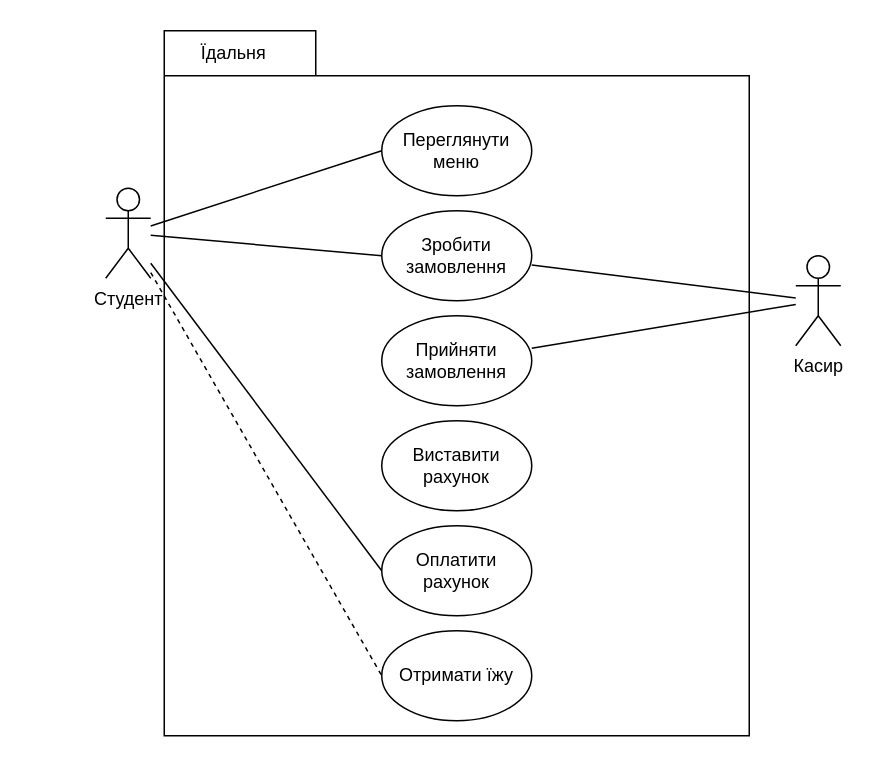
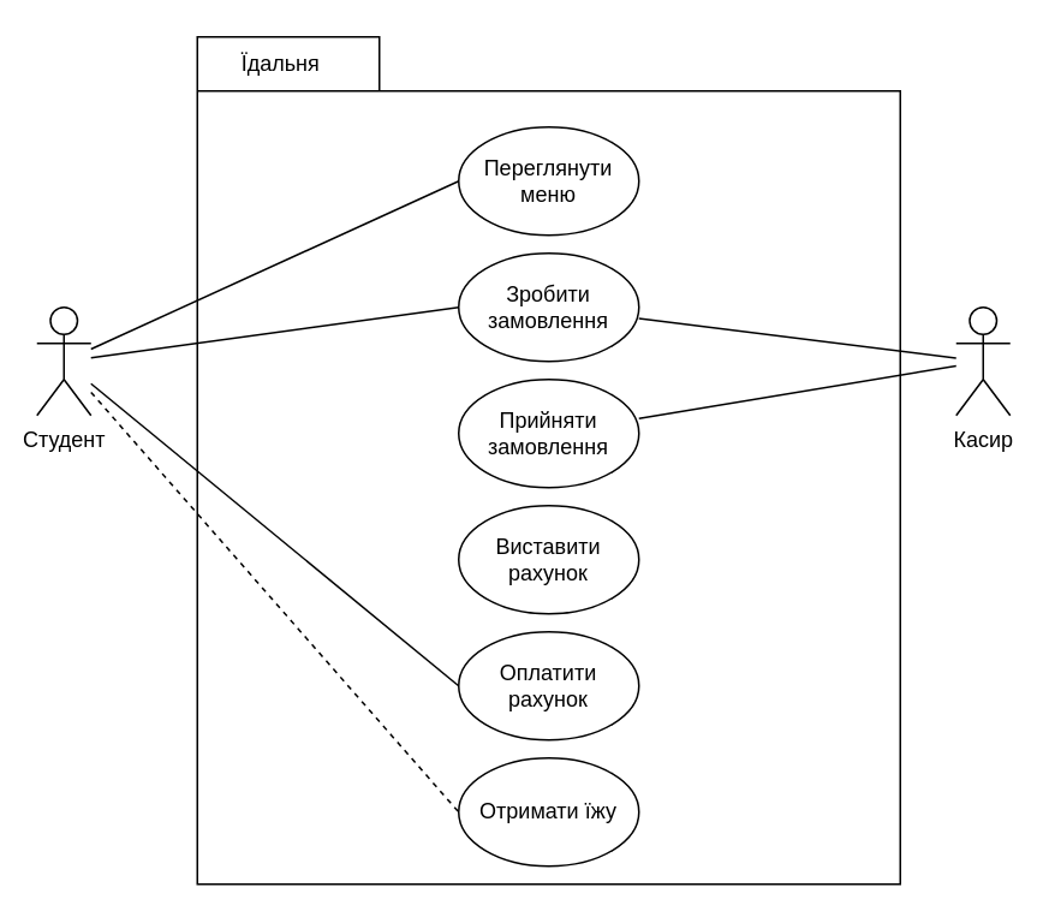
- <mxCell id="4" value="Студент" style="shape=umlActor;verticalLabelPosition=bottom;verticalAlign=top;html=1;" vertex="1" parent="1"><mxGeometry x="70" y="125" width="30" height="60" as="geometry" /></mxCell>
+ <mxCell id="4" value="Студент" style="shape=umlActor;verticalLabelPosition=bottom;verticalAlign=top;html=1;" vertex="1" parent="1"><mxGeometry x="20" y="170" width="30" height="60" as="geometry" /></mxCell>
